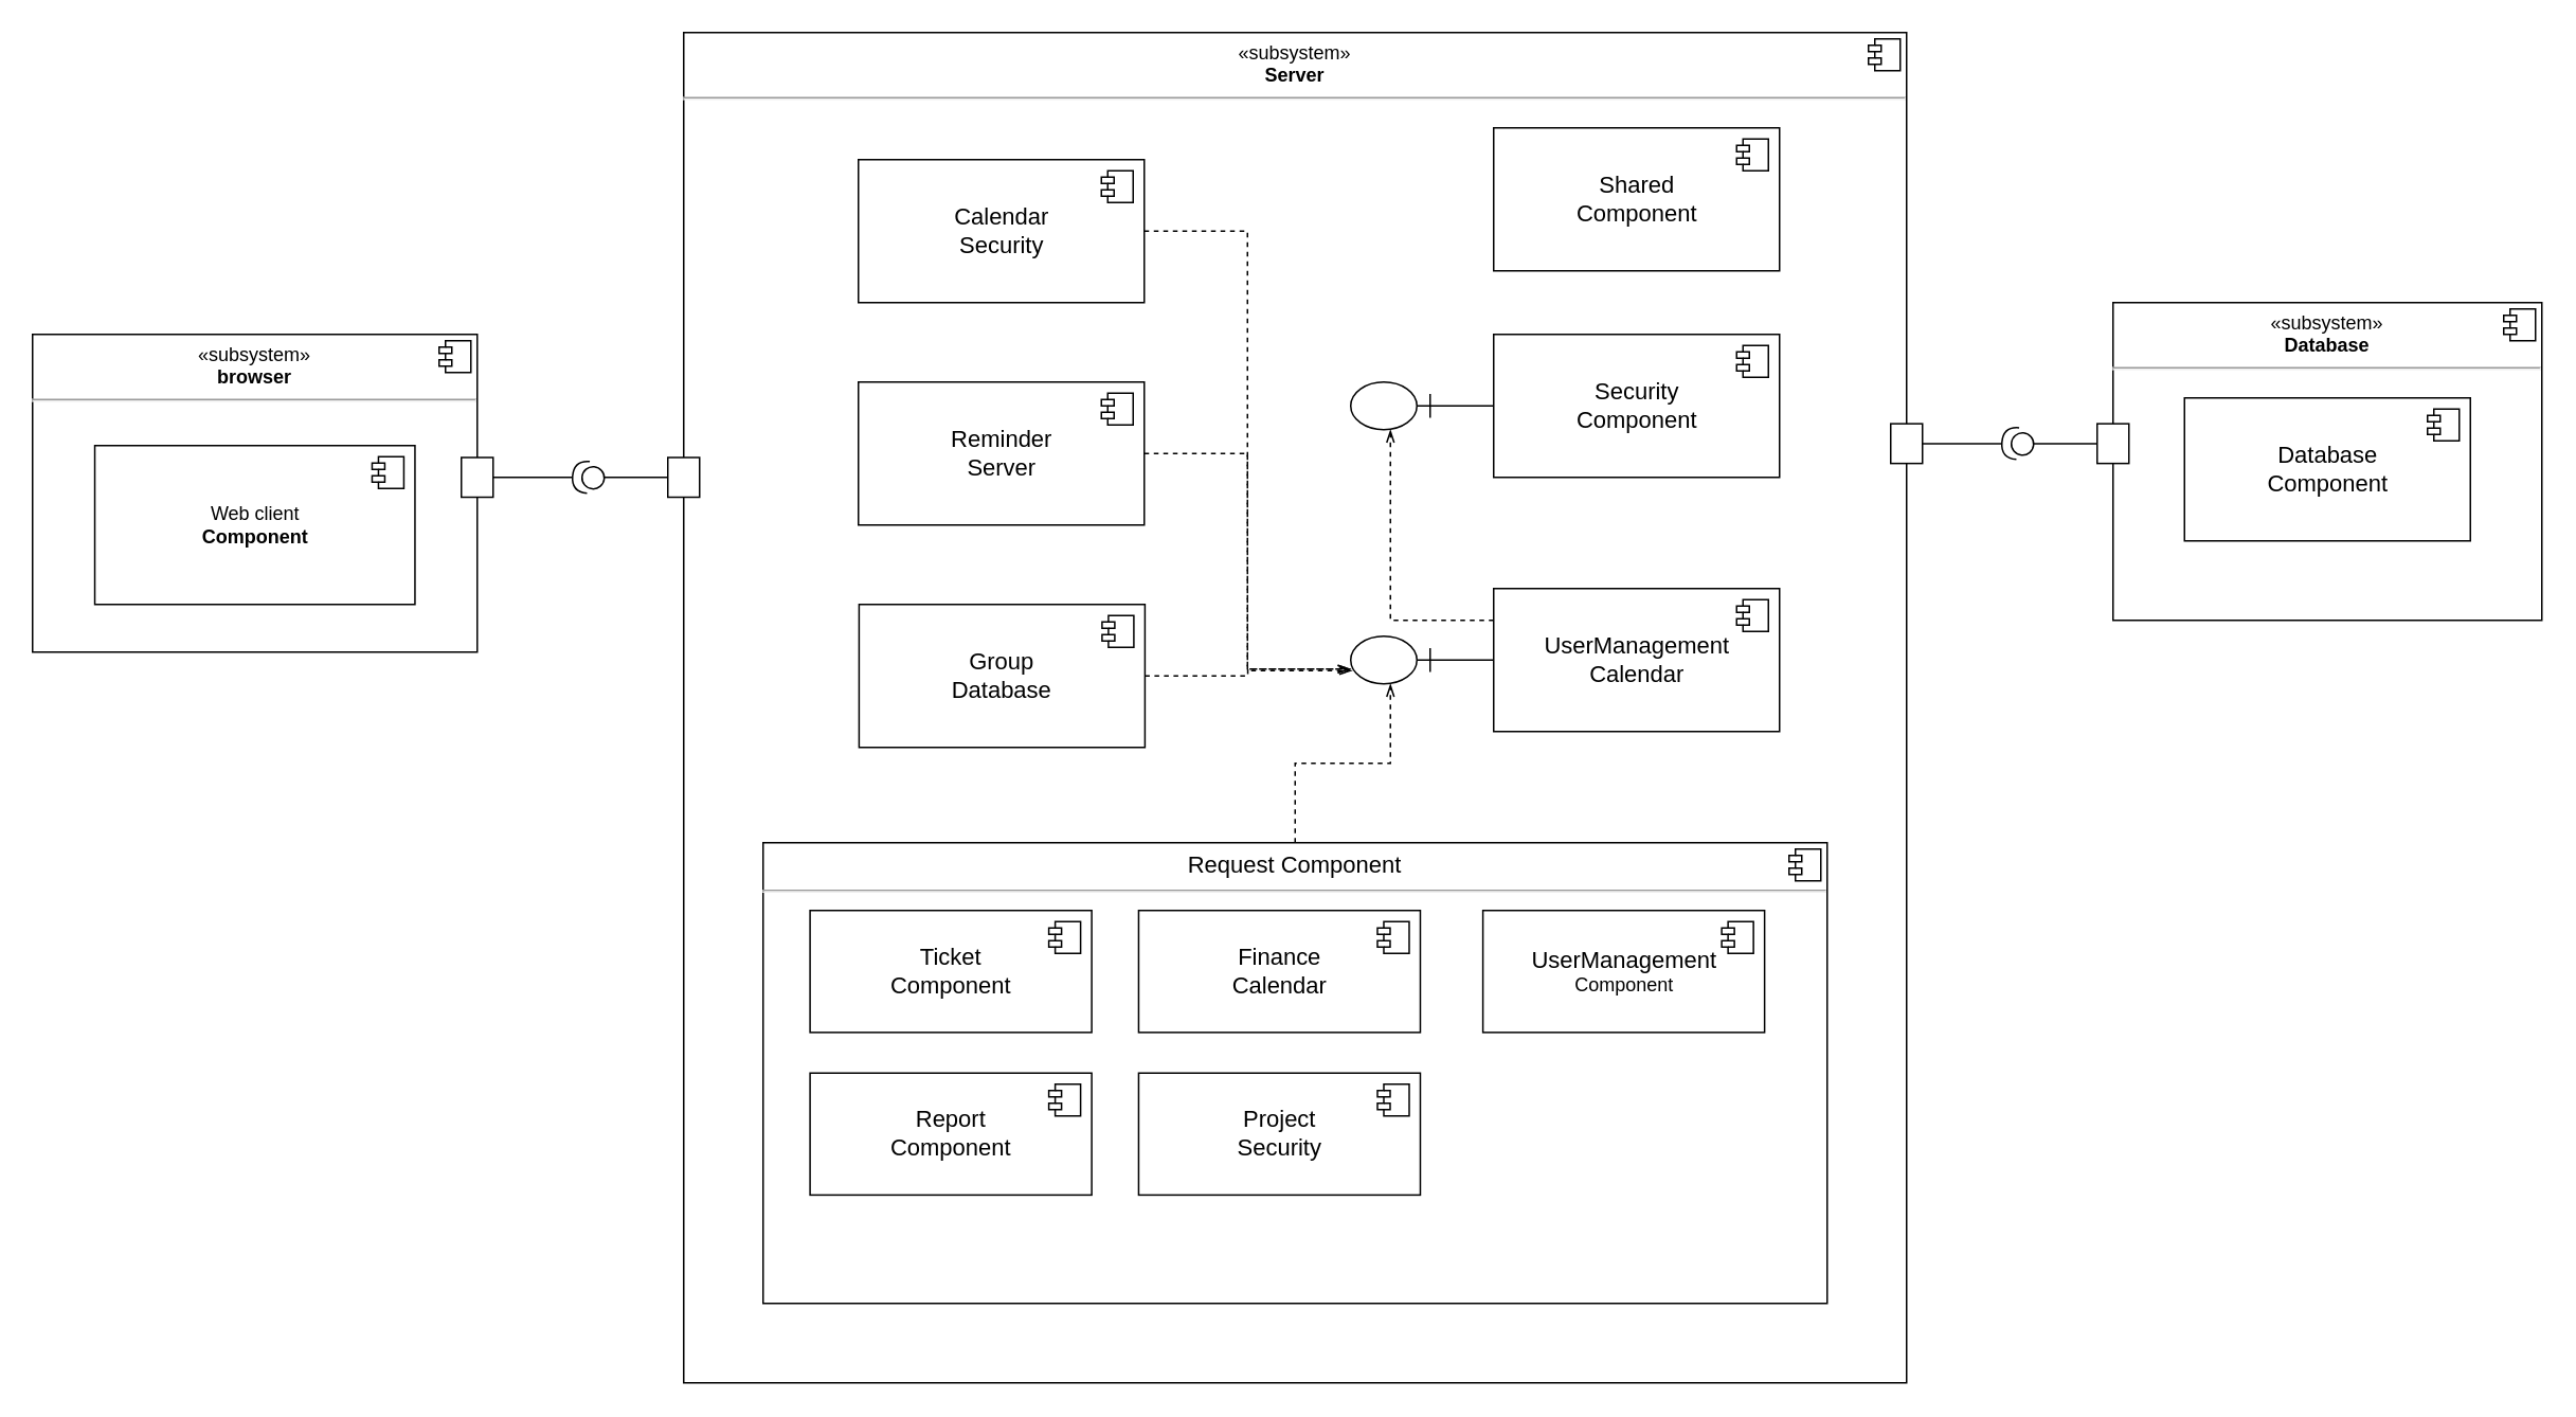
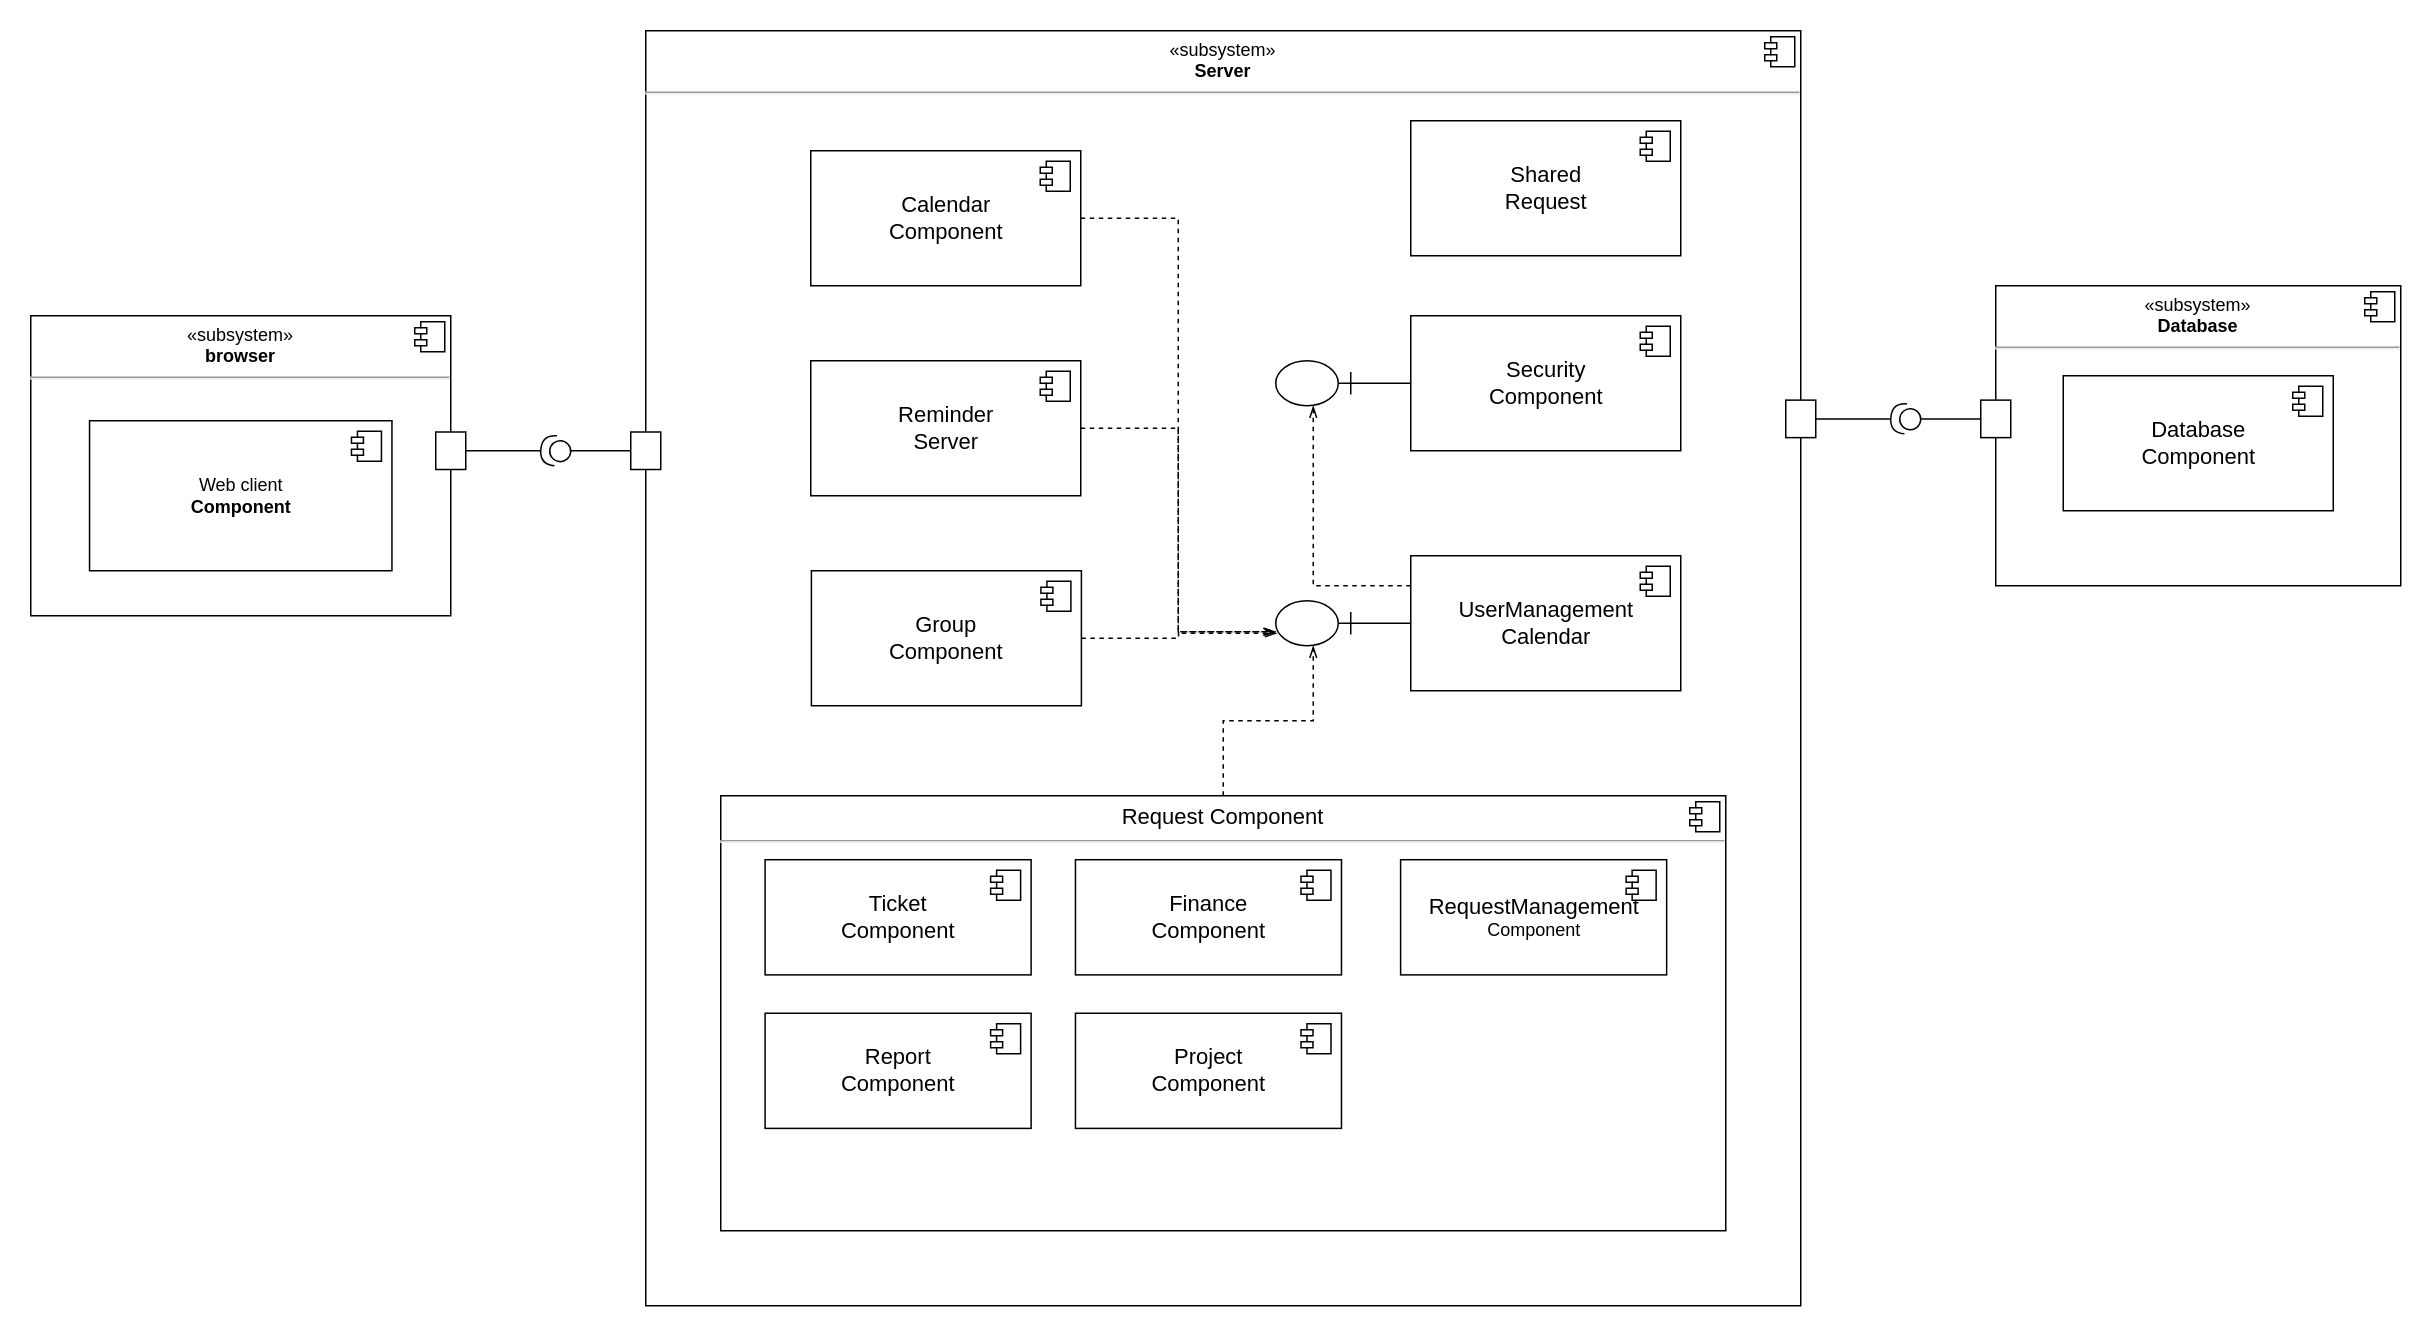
- <mxCell id="28" value="&lt;span id=&quot;docs-internal-guid-e9333459-7fff-fd31-cf45-4626cf34cc71&quot;&gt;&lt;span style=&quot;font-size: 11pt ; font-family: &amp;#34;arial&amp;#34; ; background-color: transparent ; vertical-align: baseline ; white-space: pre-wrap&quot;&gt;Shared&lt;br/&gt;Component&lt;/span&gt;&lt;/span&gt;" style="html=1;" vertex="1" parent="1"><mxGeometry x="940" y="80" width="180" height="90" as="geometry" /></mxCell>
+ <mxCell id="28" value="&lt;span id=&quot;docs-internal-guid-e9333459-7fff-fd31-cf45-4626cf34cc71&quot;&gt;&lt;span style=&quot;font-size: 11pt ; font-family: &amp;#34;arial&amp;#34; ; background-color: transparent ; vertical-align: baseline ; white-space: pre-wrap&quot;&gt;Shared&lt;br/&gt;Request&lt;/span&gt;&lt;/span&gt;" style="html=1;" vertex="1" parent="1"><mxGeometry x="940" y="80" width="180" height="90" as="geometry" /></mxCell>
- <mxCell id="31" value="&lt;span id=&quot;docs-internal-guid-16bb6eec-7fff-1c3d-901d-fc5749f742e5&quot;&gt;&lt;span style=&quot;font-size: 11pt ; font-family: &amp;#34;arial&amp;#34; ; background-color: transparent ; vertical-align: baseline ; white-space: pre-wrap&quot;&gt;Calendar&lt;br/&gt;Security&lt;/span&gt;&lt;/span&gt;" style="html=1;" vertex="1" parent="1"><mxGeometry x="540" y="100" width="180" height="90" as="geometry" /></mxCell>
+ <mxCell id="31" value="&lt;span id=&quot;docs-internal-guid-16bb6eec-7fff-1c3d-901d-fc5749f742e5&quot;&gt;&lt;span style=&quot;font-size: 11pt ; font-family: &amp;#34;arial&amp;#34; ; background-color: transparent ; vertical-align: baseline ; white-space: pre-wrap&quot;&gt;Calendar&lt;br/&gt;Component&lt;/span&gt;&lt;/span&gt;" style="html=1;" vertex="1" parent="1"><mxGeometry x="540" y="100" width="180" height="90" as="geometry" /></mxCell>
- <mxCell id="26" value="&lt;span id=&quot;docs-internal-guid-b7ceeb23-7fff-7406-7aac-59992b1d62ae&quot;&gt;&lt;span style=&quot;font-size: 11pt ; font-family: &amp;#34;arial&amp;#34; ; background-color: transparent ; vertical-align: baseline ; white-space: pre-wrap&quot;&gt;Group&lt;br/&gt;Database&lt;/span&gt;&lt;/span&gt;" style="html=1;" vertex="1" parent="1"><mxGeometry x="540.43" y="380" width="180" height="90" as="geometry" /></mxCell>
+ <mxCell id="26" value="&lt;span id=&quot;docs-internal-guid-b7ceeb23-7fff-7406-7aac-59992b1d62ae&quot;&gt;&lt;span style=&quot;font-size: 11pt ; font-family: &amp;#34;arial&amp;#34; ; background-color: transparent ; vertical-align: baseline ; white-space: pre-wrap&quot;&gt;Group&lt;br/&gt;Component&lt;/span&gt;&lt;/span&gt;" style="html=1;" vertex="1" parent="1"><mxGeometry x="540.43" y="380" width="180" height="90" as="geometry" /></mxCell>
- <mxCell id="10" value="&lt;span id=&quot;docs-internal-guid-65a55b67-7fff-94ea-95f9-685565e44270&quot;&gt;&lt;span style=&quot;font-size: 11pt ; font-family: &amp;#34;arial&amp;#34; ; background-color: transparent ; vertical-align: baseline ; white-space: pre-wrap&quot;&gt;Finance&lt;br/&gt;Calendar&lt;/span&gt;&lt;/span&gt;" style="html=1;" vertex="1" parent="4"><mxGeometry x="236.471" y="42.647" width="177.353" height="76.765" as="geometry" /></mxCell>
+ <mxCell id="10" value="&lt;span id=&quot;docs-internal-guid-65a55b67-7fff-94ea-95f9-685565e44270&quot;&gt;&lt;span style=&quot;font-size: 11pt ; font-family: &amp;#34;arial&amp;#34; ; background-color: transparent ; vertical-align: baseline ; white-space: pre-wrap&quot;&gt;Finance&lt;br/&gt;Component&lt;/span&gt;&lt;/span&gt;" style="html=1;" vertex="1" parent="4"><mxGeometry x="236.471" y="42.647" width="177.353" height="76.765" as="geometry" /></mxCell>
- <mxCell id="14" value="&lt;font face=&quot;arial&quot;&gt;&lt;span style=&quot;font-size: 14.667px ; white-space: pre-wrap&quot;&gt;UserManagement&lt;br/&gt;&lt;/span&gt;&lt;/font&gt;Component" style="html=1;" vertex="1" parent="4"><mxGeometry x="453.235" y="42.647" width="177.353" height="76.765" as="geometry" /></mxCell>
+ <mxCell id="14" value="&lt;font face=&quot;arial&quot;&gt;&lt;span style=&quot;font-size: 14.667px ; white-space: pre-wrap&quot;&gt;RequestManagement&lt;br/&gt;&lt;/span&gt;&lt;/font&gt;Component" style="html=1;" vertex="1" parent="4"><mxGeometry x="453.235" y="42.647" width="177.353" height="76.765" as="geometry" /></mxCell>
- <mxCell id="12" value="&lt;span id=&quot;docs-internal-guid-d8fa0652-7fff-dea0-dcf7-9543c7e1cb0d&quot;&gt;&lt;span style=&quot;font-size: 11pt ; font-family: &amp;#34;arial&amp;#34; ; background-color: transparent ; vertical-align: baseline ; white-space: pre-wrap&quot;&gt;Project&lt;br/&gt;Security&lt;/span&gt;&lt;/span&gt;" style="html=1;" vertex="1" parent="4"><mxGeometry x="236.474" y="145" width="177.353" height="76.765" as="geometry" /></mxCell>
+ <mxCell id="12" value="&lt;span id=&quot;docs-internal-guid-d8fa0652-7fff-dea0-dcf7-9543c7e1cb0d&quot;&gt;&lt;span style=&quot;font-size: 11pt ; font-family: &amp;#34;arial&amp;#34; ; background-color: transparent ; vertical-align: baseline ; white-space: pre-wrap&quot;&gt;Project&lt;br/&gt;Component&lt;/span&gt;&lt;/span&gt;" style="html=1;" vertex="1" parent="4"><mxGeometry x="236.474" y="145" width="177.353" height="76.765" as="geometry" /></mxCell>
